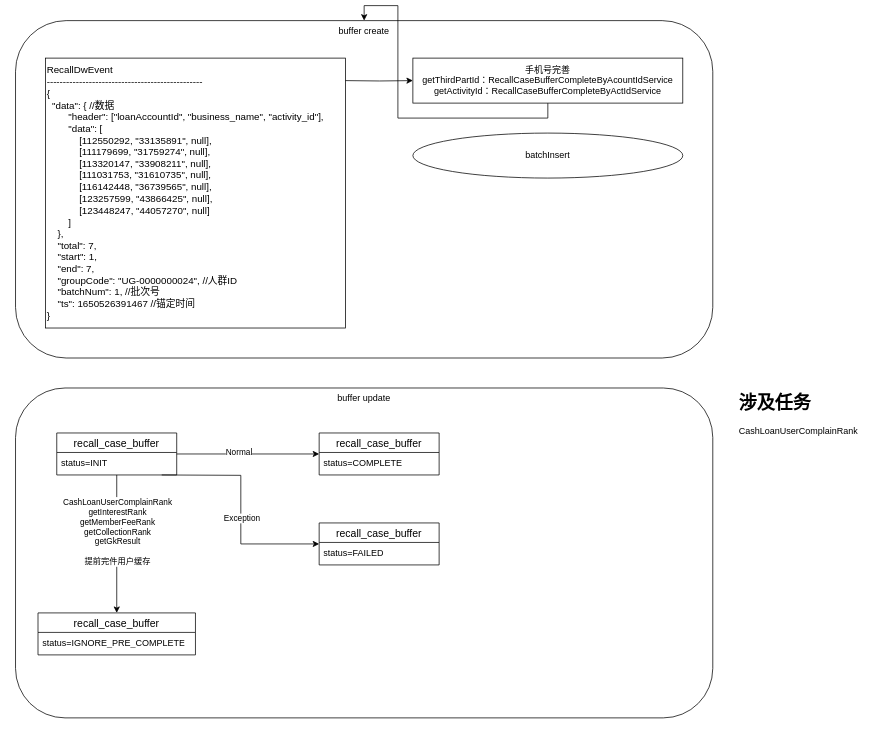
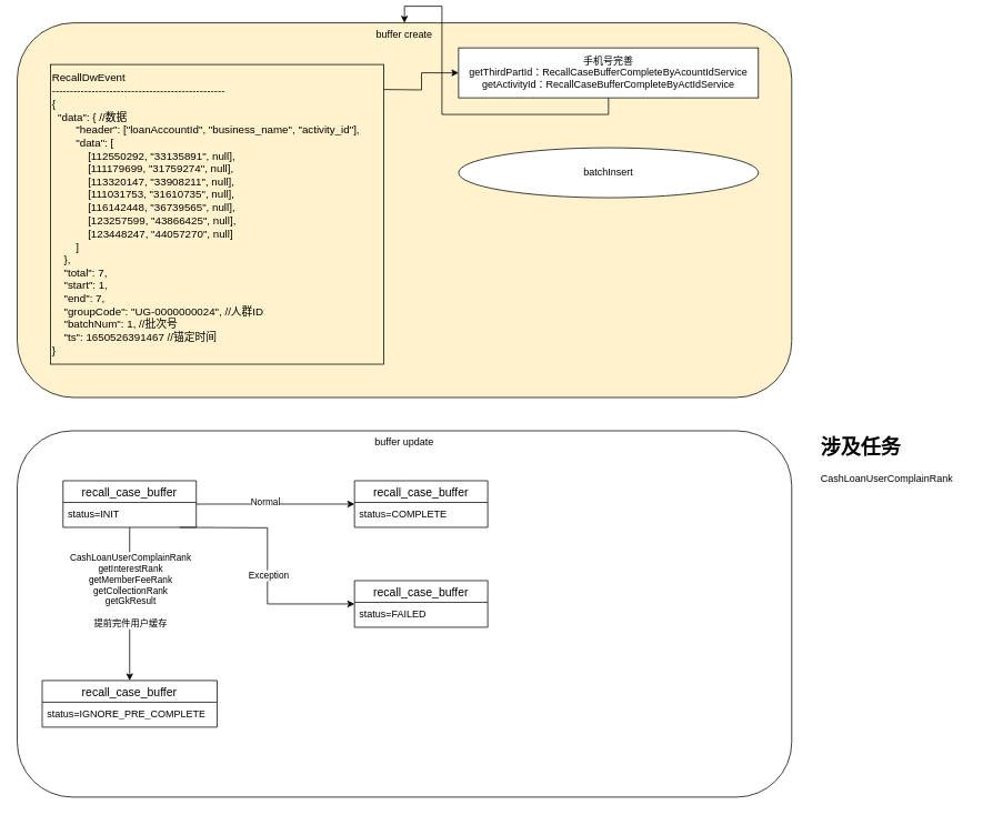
- <mxCell id="7" value="手机号完善&lt;br&gt;getThirdPartId：RecallCaseBufferCompleteByAcountIdService&lt;br&gt;getActivityId：RecallCaseBufferCompleteByActIdService" style="rounded=0;whiteSpace=wrap;html=1;" parent="1" vertex="1"><mxGeometry x="550" y="70" width="360" height="60" as="geometry" /></mxCell>
+ <mxCell id="7" value="手机号完善&lt;br&gt;getThirdPartId：RecallCaseBufferCompleteByAcountIdService&lt;br&gt;getActivityId：RecallCaseBufferCompleteByActIdService" style="rounded=0;whiteSpace=wrap;html=1;" parent="1" vertex="1"><mxGeometry x="550" y="50" width="360" height="60" as="geometry" /></mxCell>
- <mxCell id="3" value="buffer create" style="rounded=1;whiteSpace=wrap;html=1;horizontal=1;verticalAlign=top;" parent="1" vertex="1"><mxGeometry x="20" y="20" width="930" height="450" as="geometry" /></mxCell>
+ <mxCell id="3" value="buffer create" style="rounded=1;whiteSpace=wrap;html=1;horizontal=1;verticalAlign=top;fillColor=#fff2cc;" parent="1" vertex="1"><mxGeometry x="20" y="20" width="930" height="450" as="geometry" /></mxCell>
